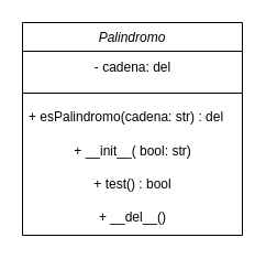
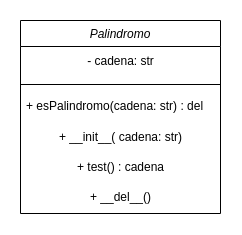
- <mxCell id="3" value="- cadena: del" style="text;html=1;align=center;verticalAlign=middle;resizable=0;points=[];autosize=1;strokeColor=none;fillColor=none;" vertex="1" parent="2"><mxGeometry y="26" width="200" height="30" as="geometry" /></mxCell>
+ <mxCell id="3" value="- cadena: str" style="text;html=1;align=center;verticalAlign=middle;resizable=0;points=[];autosize=1;strokeColor=none;fillColor=none;" vertex="1" parent="2"><mxGeometry y="26" width="200" height="30" as="geometry" /></mxCell>
- <mxCell id="6" value="+ __init__( bool: str)" style="text;html=1;align=center;verticalAlign=middle;resizable=0;points=[];autosize=1;strokeColor=none;fillColor=none;" vertex="1" parent="2"><mxGeometry y="102" width="200" height="30" as="geometry" /></mxCell>
+ <mxCell id="6" value="+ __init__( cadena: str)" style="text;html=1;align=center;verticalAlign=middle;resizable=0;points=[];autosize=1;strokeColor=none;fillColor=none;" vertex="1" parent="2"><mxGeometry y="102" width="200" height="30" as="geometry" /></mxCell>
- <mxCell id="7" value="+ test() : bool" style="text;html=1;align=center;verticalAlign=middle;resizable=0;points=[];autosize=1;strokeColor=none;fillColor=none;" vertex="1" parent="2"><mxGeometry y="132" width="200" height="30" as="geometry" /></mxCell>
+ <mxCell id="7" value="+ test() : cadena" style="text;html=1;align=center;verticalAlign=middle;resizable=0;points=[];autosize=1;strokeColor=none;fillColor=none;" vertex="1" parent="2"><mxGeometry y="132" width="200" height="30" as="geometry" /></mxCell>
